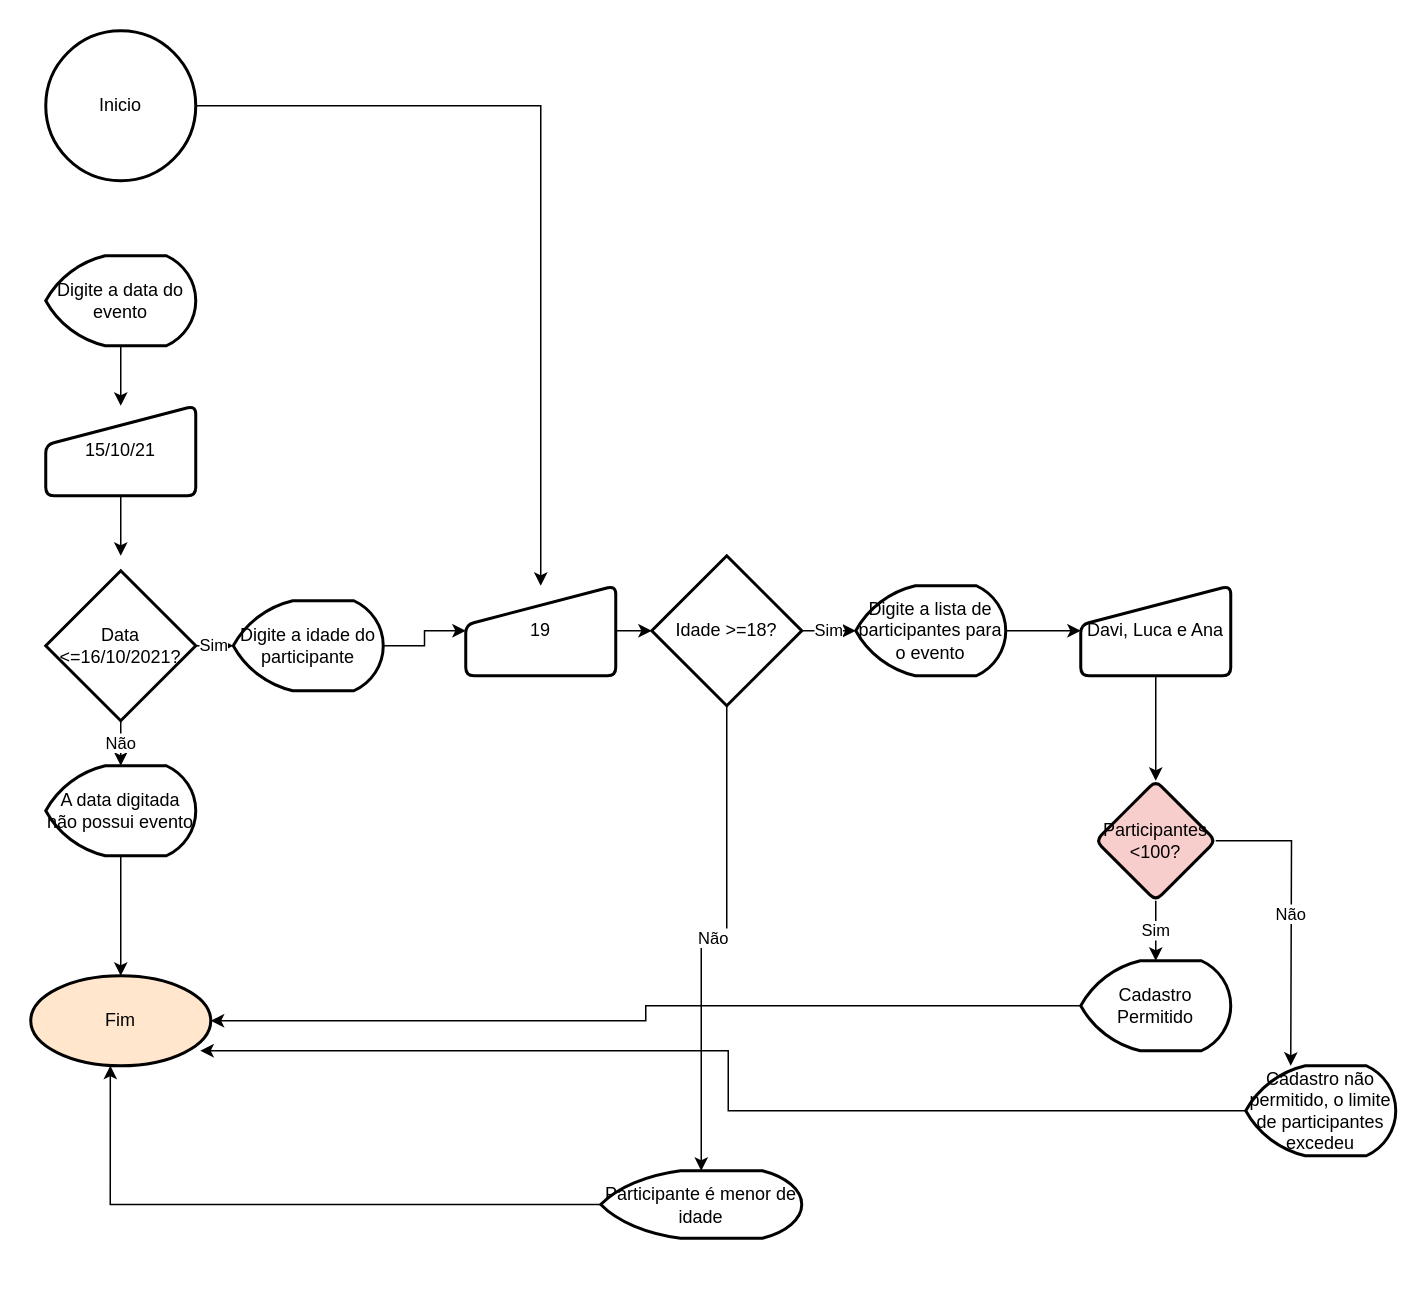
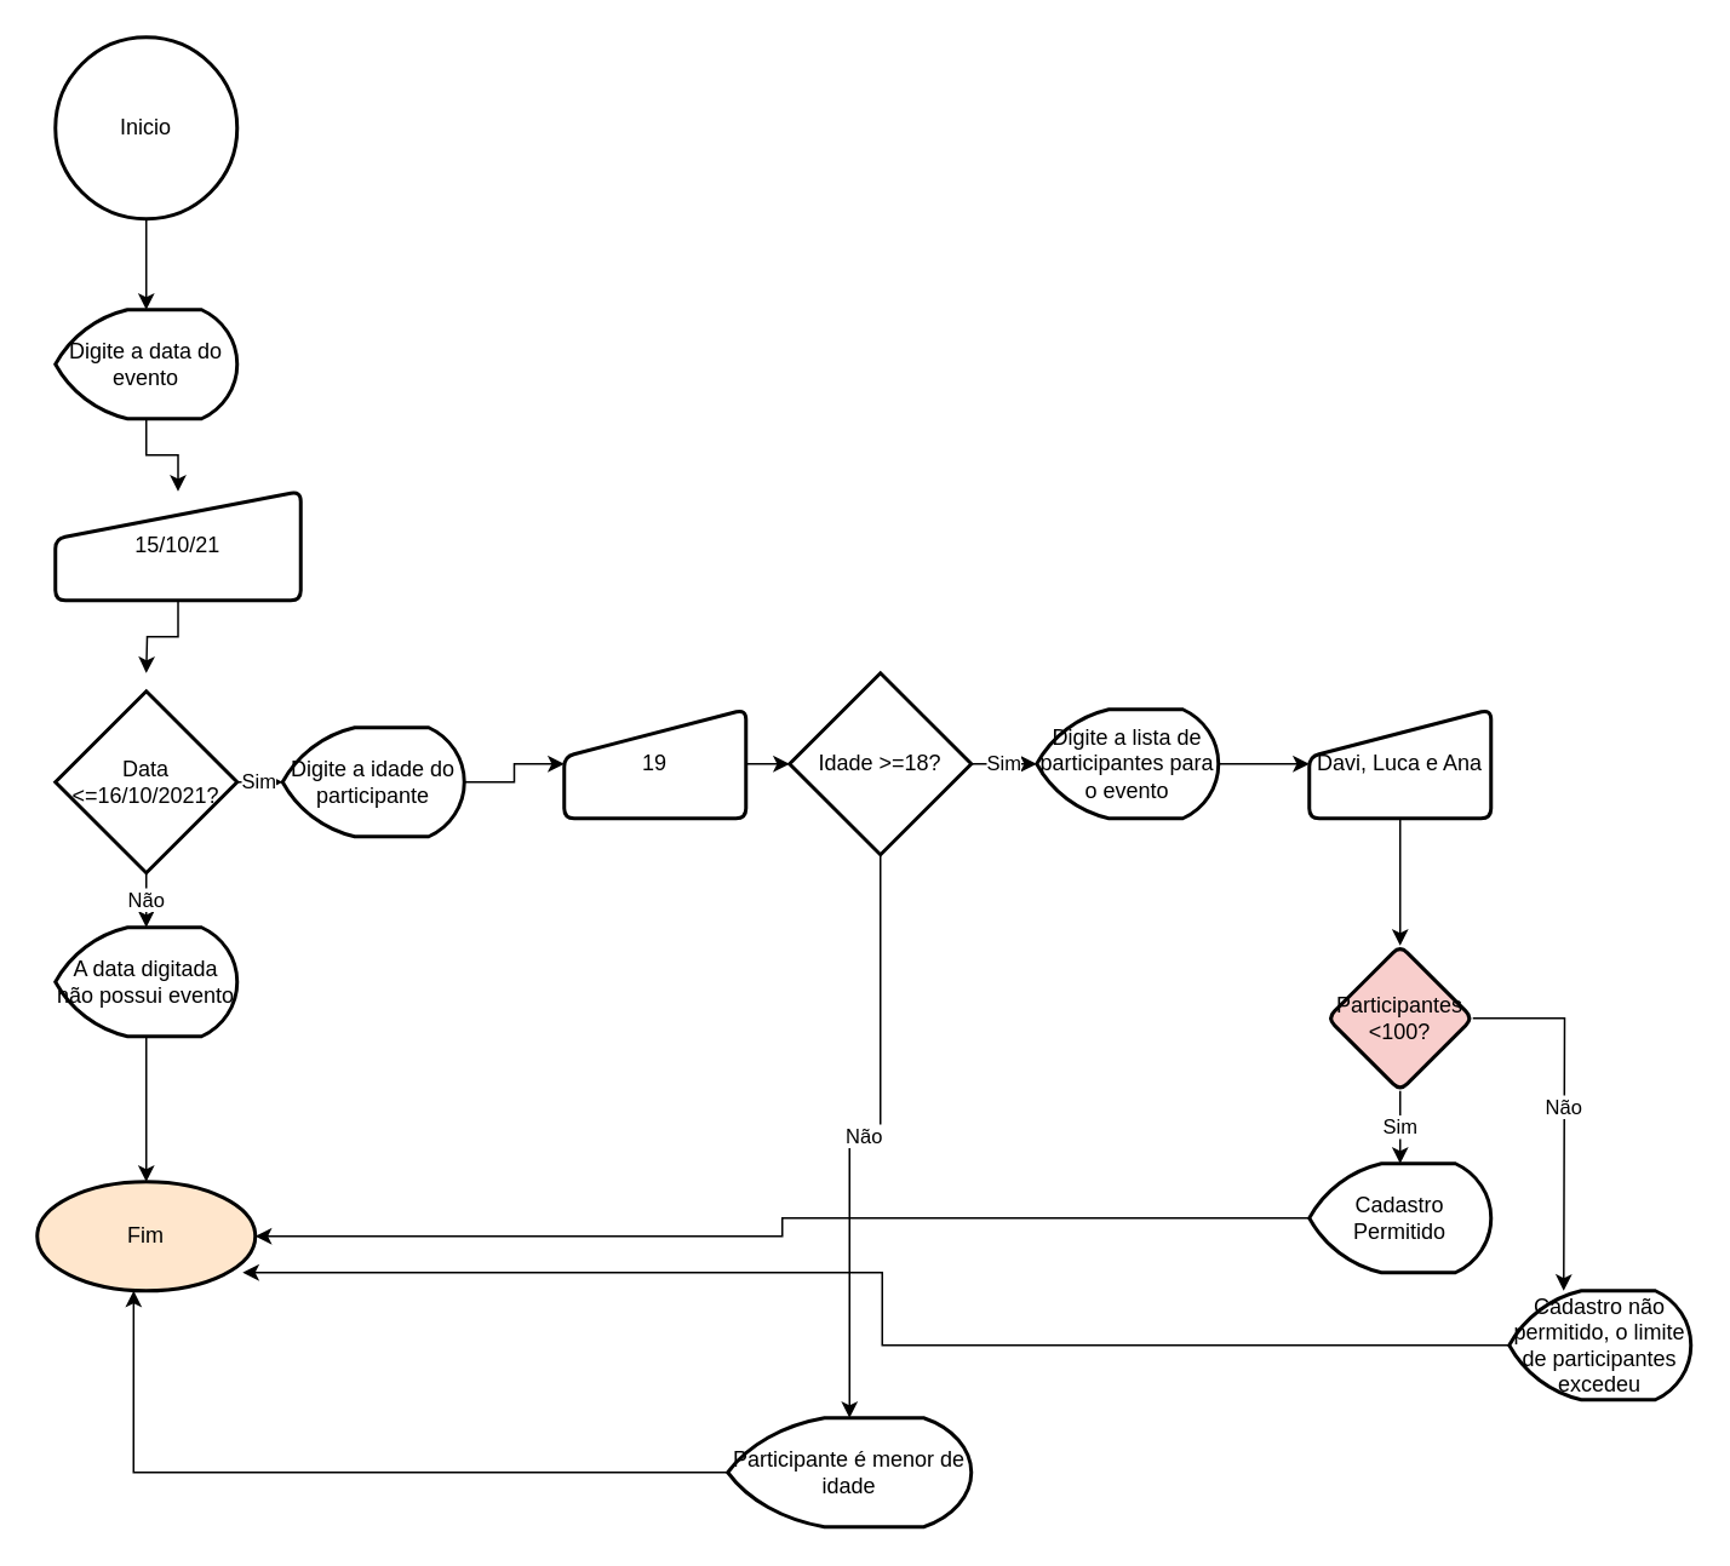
- <mxCell id="2" value="" style="edgeStyle=orthogonalEdgeStyle;rounded=0;orthogonalLoop=1;jettySize=auto;html=1;" edge="1" parent="1" source="3" target="17"><mxGeometry relative="1" as="geometry" /></mxCell>
+ <mxCell id="2" value="" style="edgeStyle=orthogonalEdgeStyle;rounded=0;orthogonalLoop=1;jettySize=auto;html=1;" edge="1" parent="1" source="3" target="5"><mxGeometry relative="1" as="geometry" /></mxCell>
- <mxCell id="7" value="15/10/21" style="html=1;strokeWidth=2;shape=manualInput;whiteSpace=wrap;rounded=1;size=26;arcSize=11;" vertex="1" parent="1"><mxGeometry x="30" y="270" width="100" height="60" as="geometry" /></mxCell>
+ <mxCell id="7" value="15/10/21" style="html=1;strokeWidth=2;shape=manualInput;whiteSpace=wrap;rounded=1;size=26;arcSize=11;" vertex="1" parent="1"><mxGeometry x="30" y="270" width="135" height="60" as="geometry" /></mxCell>
- <mxCell id="24" value="Participante é menor de idade" style="strokeWidth=2;html=1;shape=mxgraph.flowchart.display;whiteSpace=wrap;" vertex="1" parent="1"><mxGeometry x="400" y="780" width="134" height="45" as="geometry" /></mxCell>
+ <mxCell id="24" value="Participante é menor de idade" style="strokeWidth=2;html=1;shape=mxgraph.flowchart.display;whiteSpace=wrap;" vertex="1" parent="1"><mxGeometry x="400" y="780" width="134" height="60" as="geometry" /></mxCell>
